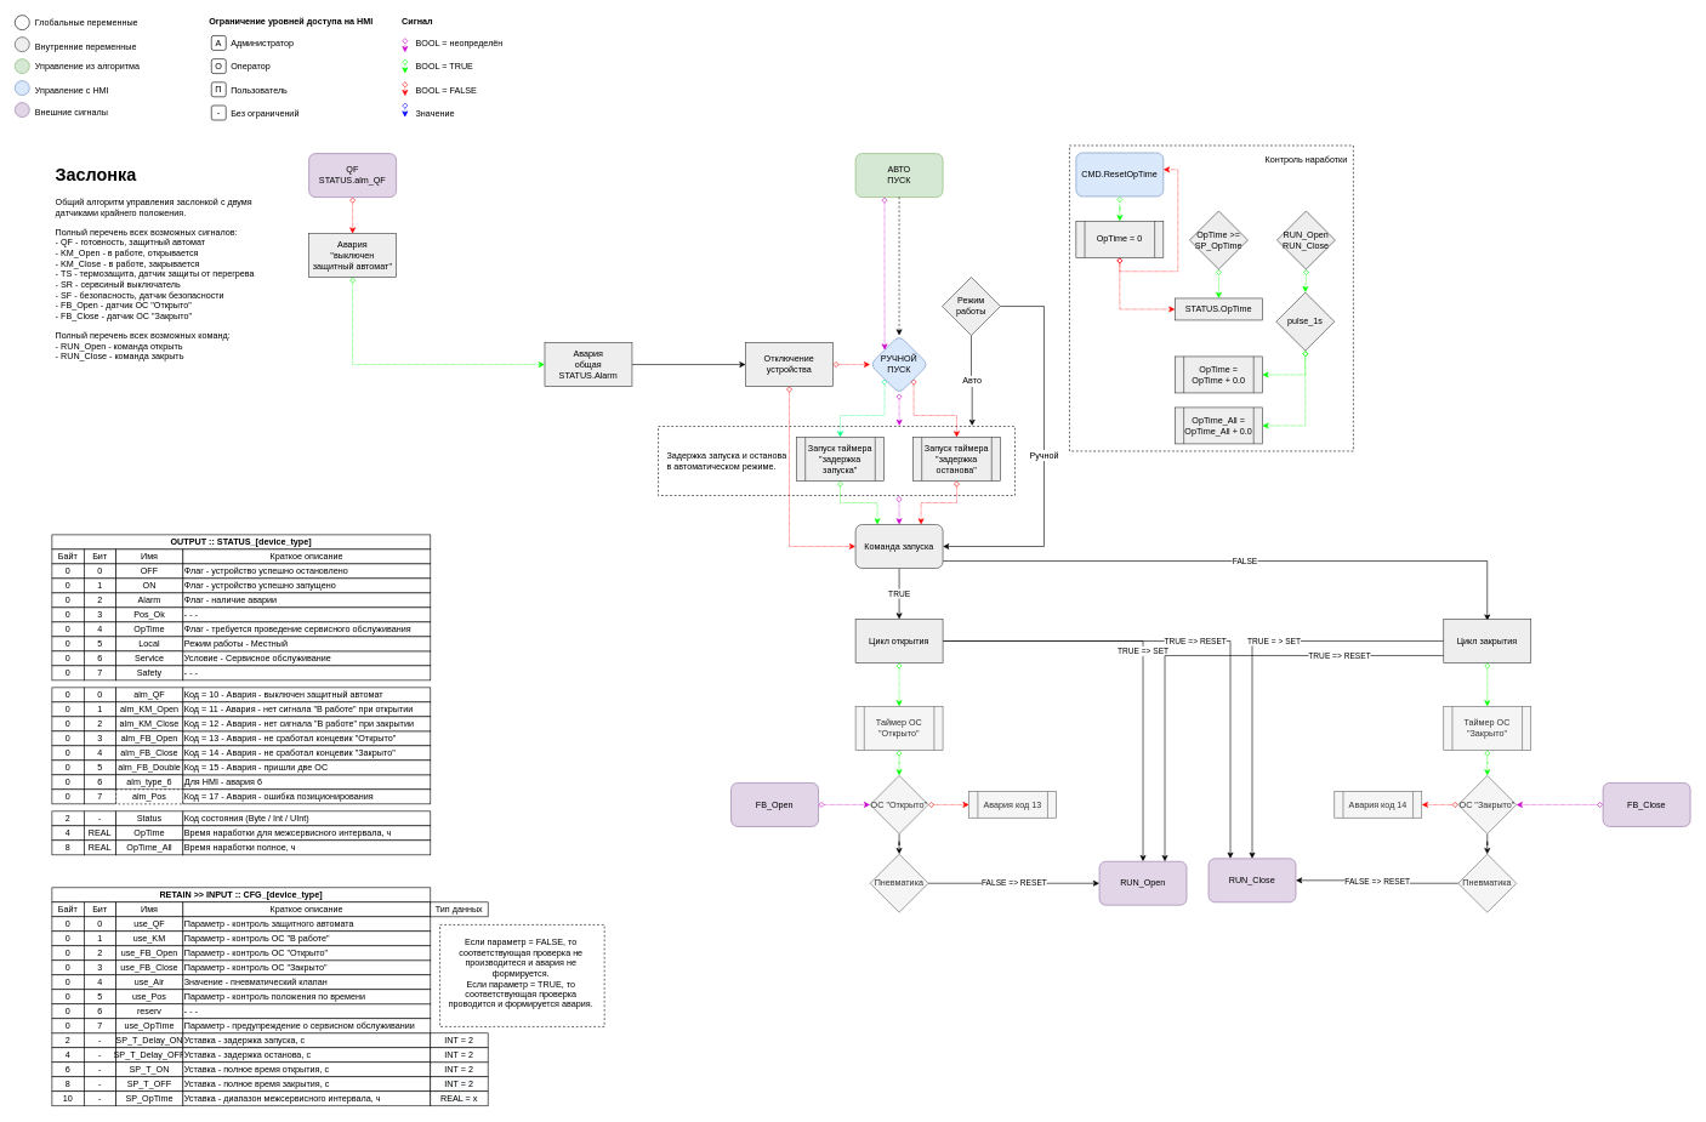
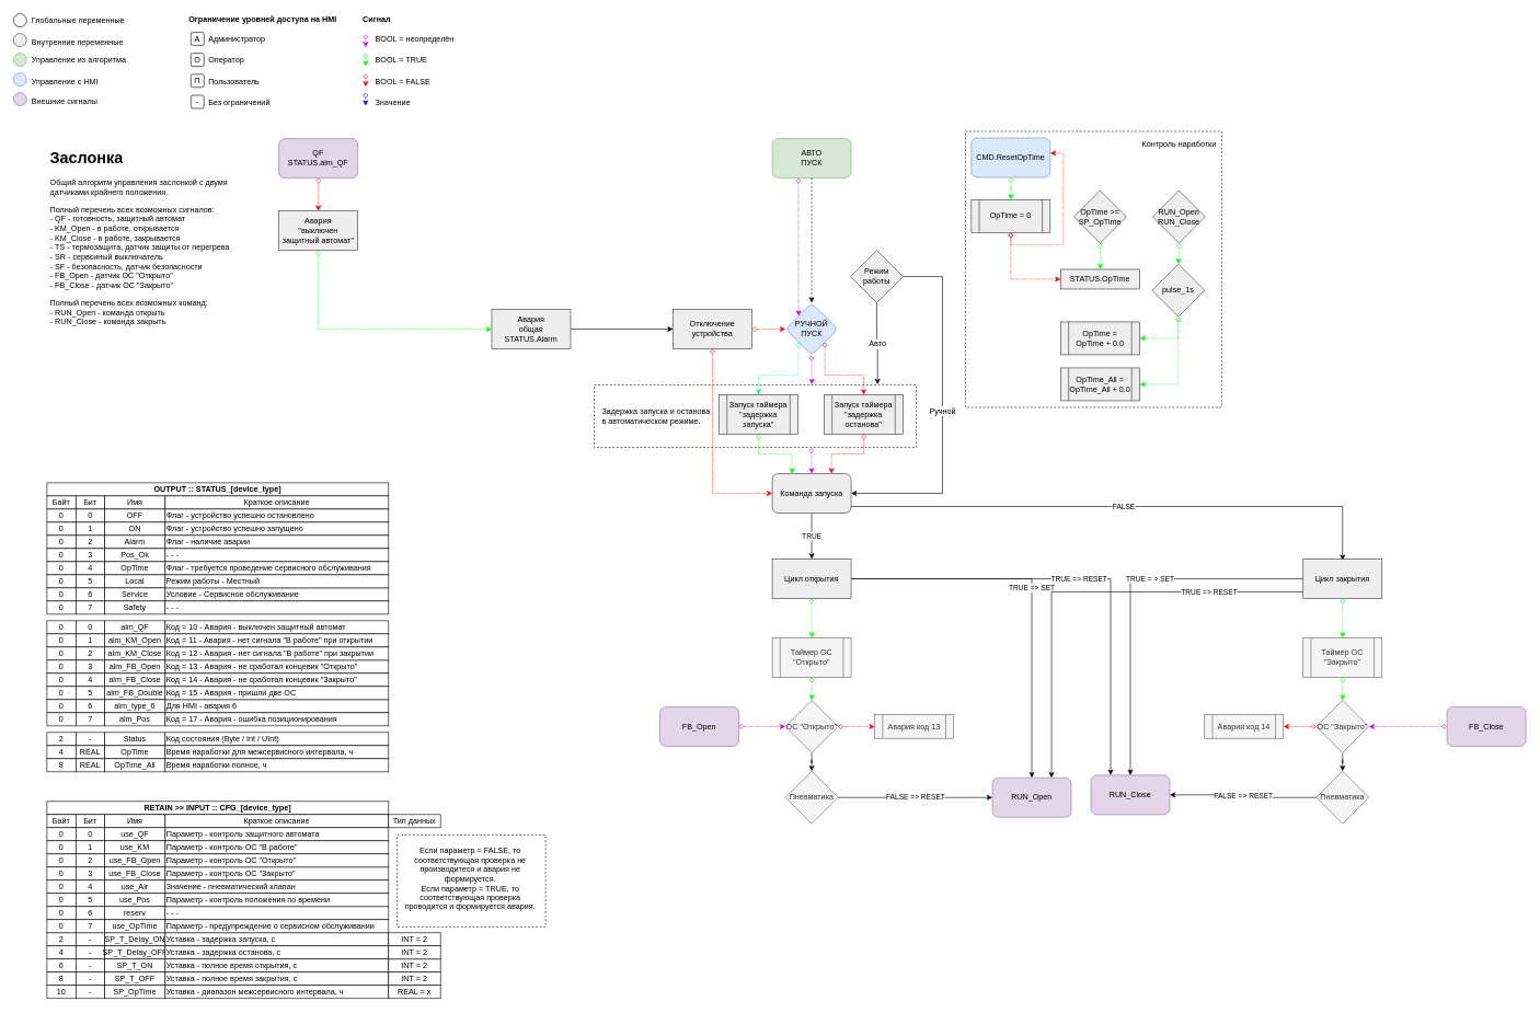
- <mxCell id="148" value="alm_Pos" style="rounded=0;whiteSpace=wrap;html=1;dashed=1;" parent="1" vertex="1"><mxGeometry x="159" y="1084" width="92" height="20" as="geometry" /></mxCell>
+ <mxCell id="148" value="alm_Pos" style="rounded=0;whiteSpace=wrap;html=1;" parent="1" vertex="1"><mxGeometry x="159" y="1084" width="92" height="20" as="geometry" /></mxCell>
